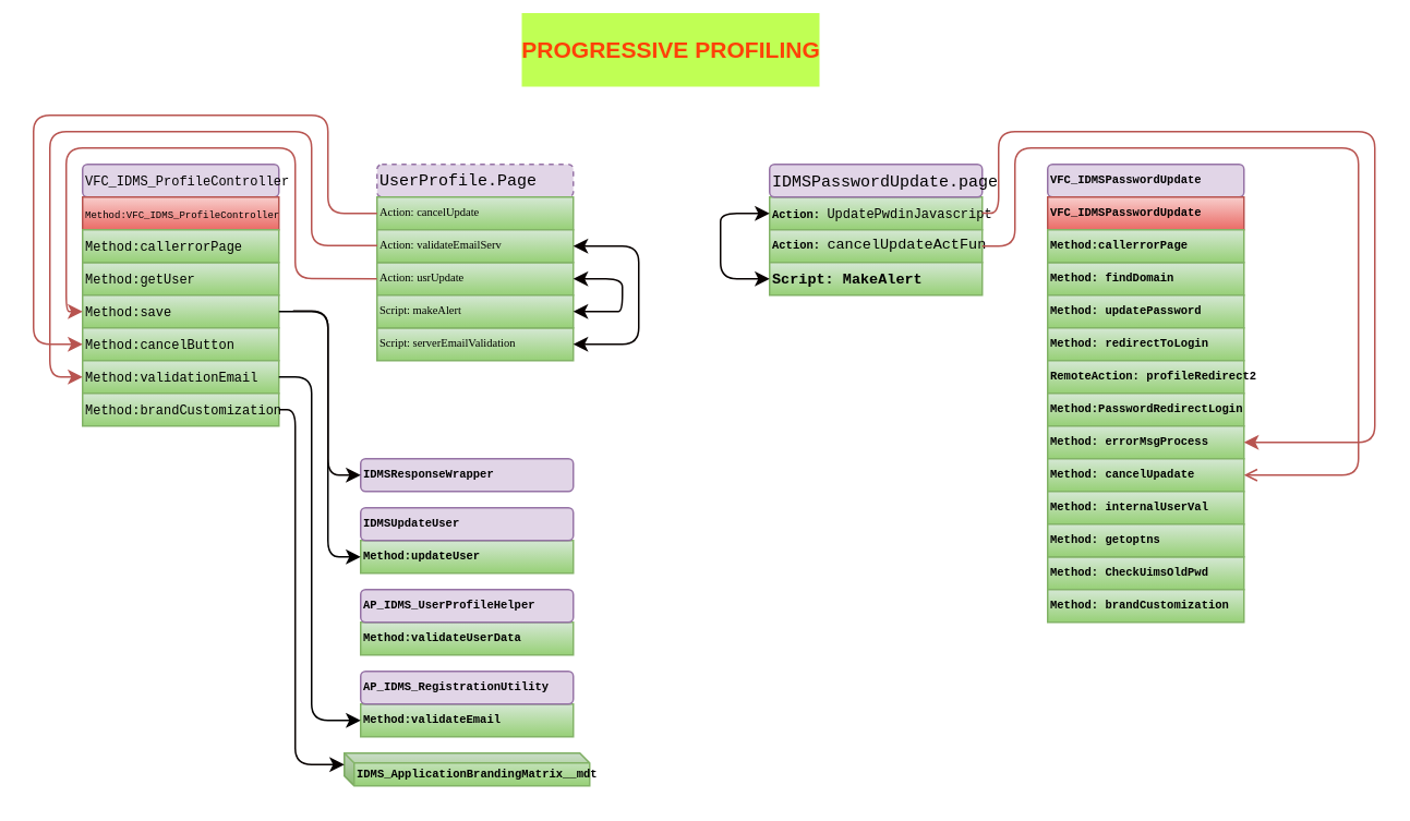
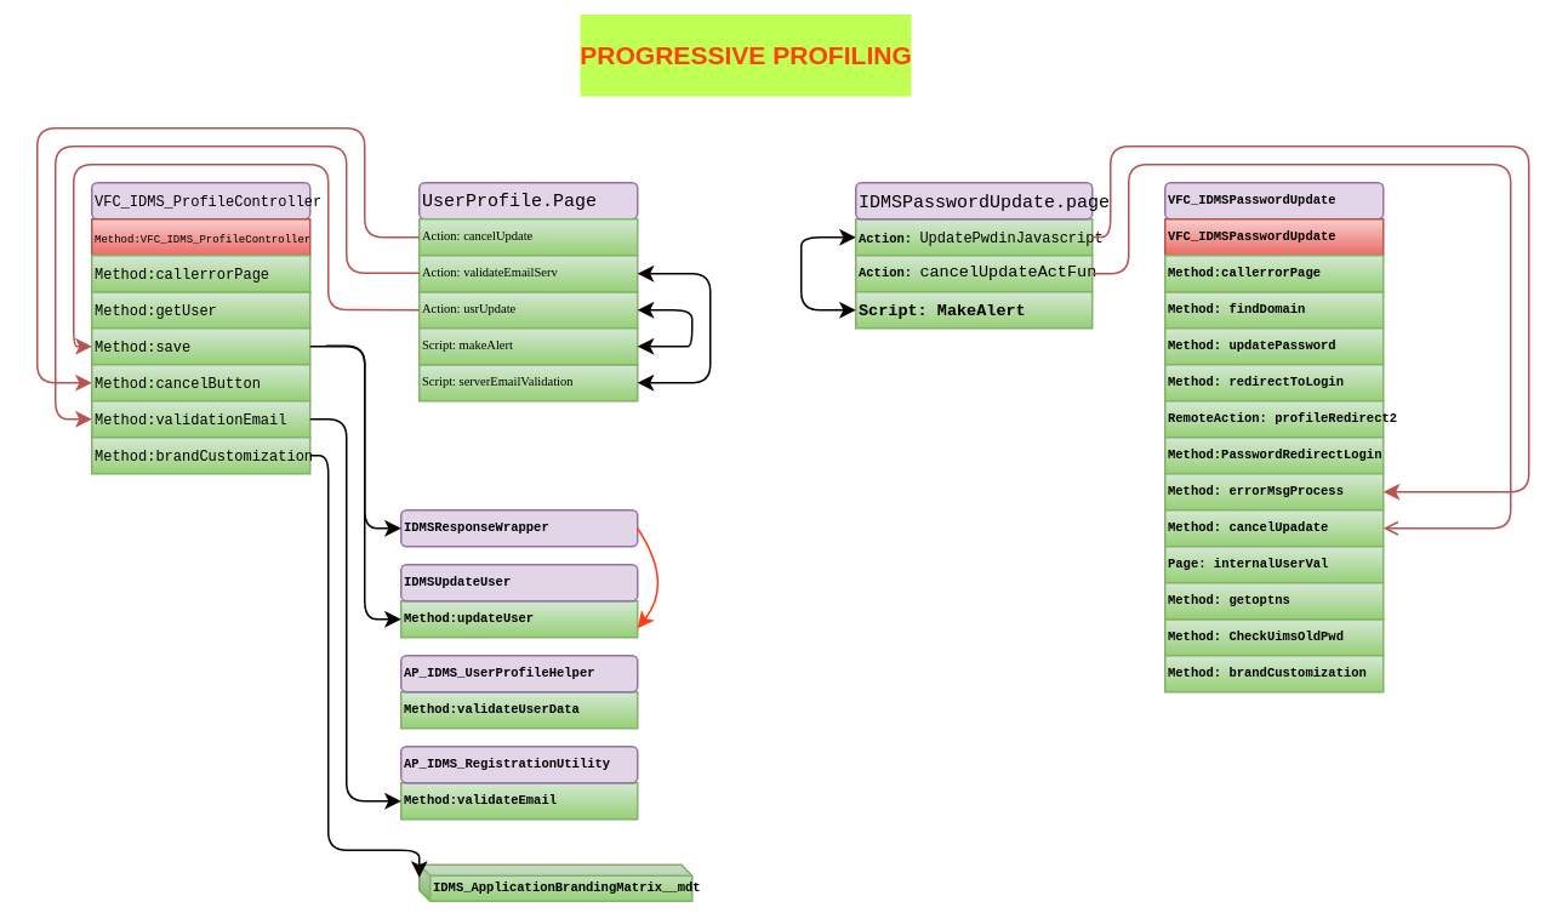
- <mxCell id="24" value="&lt;div style=&quot;font-family: consolas, &amp;quot;courier new&amp;quot;, monospace; font-size: 10px; line-height: 19px; white-space: pre;&quot;&gt;&lt;span style=&quot;font-size: 10px;&quot;&gt;&lt;font style=&quot;font-size: 10px;&quot;&gt;UserProfile.Page&lt;/font&gt;&lt;/span&gt;&lt;/div&gt;" style="rounded=1;whiteSpace=wrap;html=1;fontSize=10;labelBackgroundColor=none;fillColor=#e1d5e7;strokeColor=#9673a6;align=left;fontColor=#000000;dashed=1;" vertex="1" parent="1"><mxGeometry x="230" y="100" width="120" height="20" as="geometry" /></mxCell>
+ <mxCell id="24" value="&lt;div style=&quot;font-family: consolas, &amp;quot;courier new&amp;quot;, monospace; font-size: 10px; line-height: 19px; white-space: pre;&quot;&gt;&lt;span style=&quot;font-size: 10px;&quot;&gt;&lt;font style=&quot;font-size: 10px;&quot;&gt;UserProfile.Page&lt;/font&gt;&lt;/span&gt;&lt;/div&gt;" style="rounded=1;whiteSpace=wrap;html=1;fontSize=10;labelBackgroundColor=none;fillColor=#e1d5e7;strokeColor=#9673a6;align=left;fontColor=#000000;" vertex="1" parent="1"><mxGeometry x="230" y="100" width="120" height="20" as="geometry" /></mxCell>
- <mxCell id="50" value="&lt;div style=&quot;font-family: consolas, &amp;quot;courier new&amp;quot;, monospace; line-height: 19px; white-space: pre; font-size: 7px;&quot;&gt;&lt;div style=&quot;font-family: consolas, &amp;quot;courier new&amp;quot;, monospace; line-height: 19px; font-size: 7px;&quot;&gt;Method:&lt;font style=&quot;font-size: 7px;&quot;&gt;&lt;span style=&quot;font-size: 7px;&quot;&gt; &lt;/span&gt;&lt;/font&gt;&lt;span style=&quot;font-family: consolas, &amp;quot;courier new&amp;quot;, monospace; font-size: 7px;&quot;&gt;internalUserVal&lt;/span&gt;&lt;/div&gt;&lt;/div&gt;" style="rounded=0;whiteSpace=wrap;html=1;fontSize=7;labelBackgroundColor=none;fillColor=#d5e8d4;strokeColor=#82b366;gradientColor=#97d077;align=left;fontColor=#000000;fontStyle=1" vertex="1" parent="1"><mxGeometry x="640" y="300" width="120" height="20" as="geometry" /></mxCell>
+ <mxCell id="50" value="&lt;div style=&quot;font-family: consolas, &amp;quot;courier new&amp;quot;, monospace; line-height: 19px; white-space: pre; font-size: 7px;&quot;&gt;&lt;div style=&quot;font-family: consolas, &amp;quot;courier new&amp;quot;, monospace; line-height: 19px; font-size: 7px;&quot;&gt;Page:&lt;font style=&quot;font-size: 7px;&quot;&gt;&lt;span style=&quot;font-size: 7px;&quot;&gt; &lt;/span&gt;&lt;/font&gt;&lt;span style=&quot;font-family: consolas, &amp;quot;courier new&amp;quot;, monospace; font-size: 7px;&quot;&gt;internalUserVal&lt;/span&gt;&lt;/div&gt;&lt;/div&gt;" style="rounded=0;whiteSpace=wrap;html=1;fontSize=7;labelBackgroundColor=none;fillColor=#d5e8d4;strokeColor=#82b366;gradientColor=#97d077;align=left;fontColor=#000000;fontStyle=1" vertex="1" parent="1"><mxGeometry x="640" y="300" width="120" height="20" as="geometry" /></mxCell>
+ <mxCell id="21" value="" style="endArrow=classic;html=1;fontSize=7;fontColor=#000000;exitX=1;exitY=0.5;exitDx=0;exitDy=0;entryX=1;entryY=0.75;entryDx=0;entryDy=0;curved=1;strokeColor=#FF3E17;align=left;fontStyle=1" edge="1" parent="1" source="19" target="17"><mxGeometry width="50" height="50" relative="1" as="geometry"><mxPoint x="260" y="225" as="sourcePoint" /><mxPoint x="450" y="330" as="targetPoint" /><Array as="points"><mxPoint x="370" y="320" /></Array></mxGeometry></mxCell>
- <mxCell id="14" value="&lt;div style=&quot;font-family: consolas, &amp;quot;courier new&amp;quot;, monospace; line-height: 19px; white-space: pre; font-size: 7px;&quot;&gt;&lt;font style=&quot;font-size: 7px;&quot;&gt;IDMS_ApplicationBrandingMatrix__mdt&lt;/font&gt;&lt;/div&gt;" style="shape=cube;whiteSpace=wrap;html=1;boundedLbl=1;backgroundOutline=1;darkOpacity=0.05;darkOpacity2=0.1;rounded=1;labelBackgroundColor=none;fontSize=7;align=left;size=6;gradientColor=#97d077;fillColor=#d5e8d4;strokeColor=#82b366;fontStyle=1" vertex="1" parent="1"><mxGeometry x="210" y="460" width="150" height="20" as="geometry" /></mxCell>
+ <mxCell id="14" value="&lt;div style=&quot;font-family: consolas, &amp;quot;courier new&amp;quot;, monospace; line-height: 19px; white-space: pre; font-size: 7px;&quot;&gt;&lt;font style=&quot;font-size: 7px;&quot;&gt;IDMS_ApplicationBrandingMatrix__mdt&lt;/font&gt;&lt;/div&gt;" style="shape=cube;whiteSpace=wrap;html=1;boundedLbl=1;backgroundOutline=1;darkOpacity=0.05;darkOpacity2=0.1;rounded=1;labelBackgroundColor=none;fontSize=7;align=left;size=6;gradientColor=#97d077;fillColor=#d5e8d4;strokeColor=#82b366;fontStyle=1" vertex="1" parent="1"><mxGeometry x="230" y="475" width="150" height="20" as="geometry" /></mxCell>
